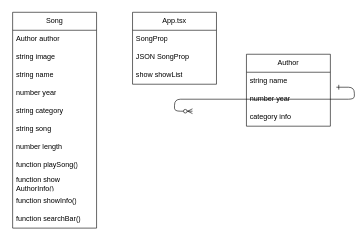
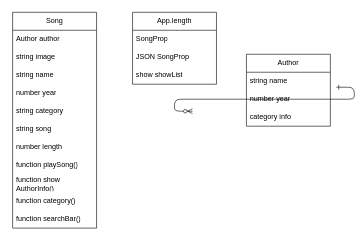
- <mxCell id="15" value="App.tsx" style="swimlane;fontStyle=0;childLayout=stackLayout;horizontal=1;startSize=30;horizontalStack=0;resizeParent=1;resizeParentMax=0;resizeLast=0;collapsible=1;marginBottom=0;whiteSpace=wrap;html=1;" vertex="1" parent="1"><mxGeometry x="220" y="20" width="140" height="120" as="geometry" /></mxCell>
+ <mxCell id="15" value="App.length" style="swimlane;fontStyle=0;childLayout=stackLayout;horizontal=1;startSize=30;horizontalStack=0;resizeParent=1;resizeParentMax=0;resizeLast=0;collapsible=1;marginBottom=0;whiteSpace=wrap;html=1;" vertex="1" parent="1"><mxGeometry x="220" y="20" width="140" height="120" as="geometry" /></mxCell>
- <mxCell id="13" value="function showInfo()" style="text;strokeColor=none;fillColor=none;align=left;verticalAlign=middle;spacingLeft=4;spacingRight=4;overflow=hidden;points=[[0,0.5],[1,0.5]];portConstraint=eastwest;rotatable=0;whiteSpace=wrap;html=1;" vertex="1" parent="3"><mxGeometry y="300" width="140" height="30" as="geometry" /></mxCell>
+ <mxCell id="13" value="function category()" style="text;strokeColor=none;fillColor=none;align=left;verticalAlign=middle;spacingLeft=4;spacingRight=4;overflow=hidden;points=[[0,0.5],[1,0.5]];portConstraint=eastwest;rotatable=0;whiteSpace=wrap;html=1;" vertex="1" parent="3"><mxGeometry y="300" width="140" height="30" as="geometry" /></mxCell>
